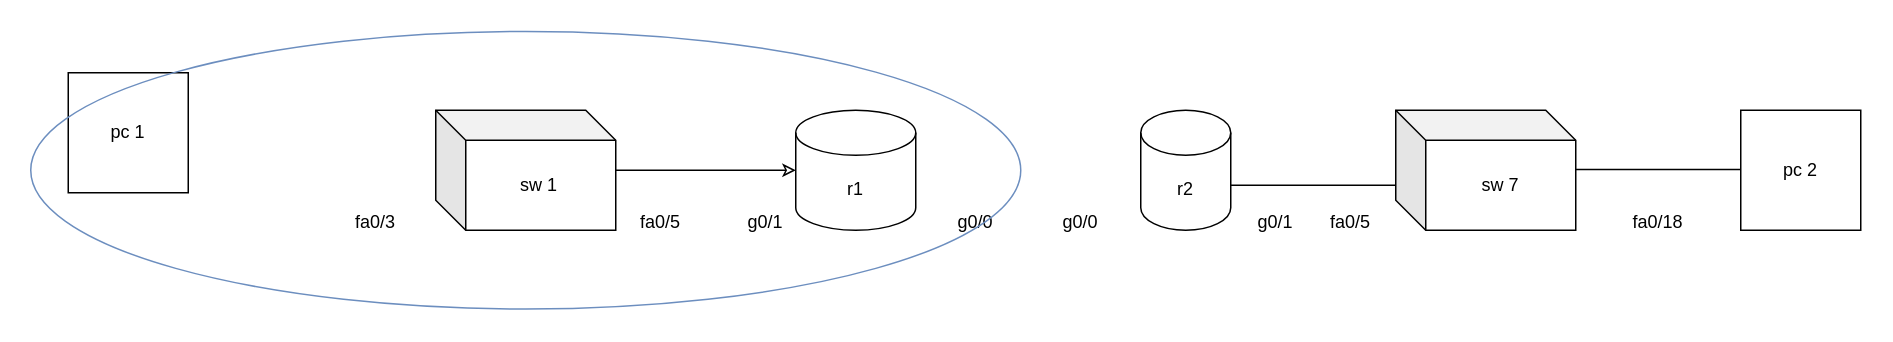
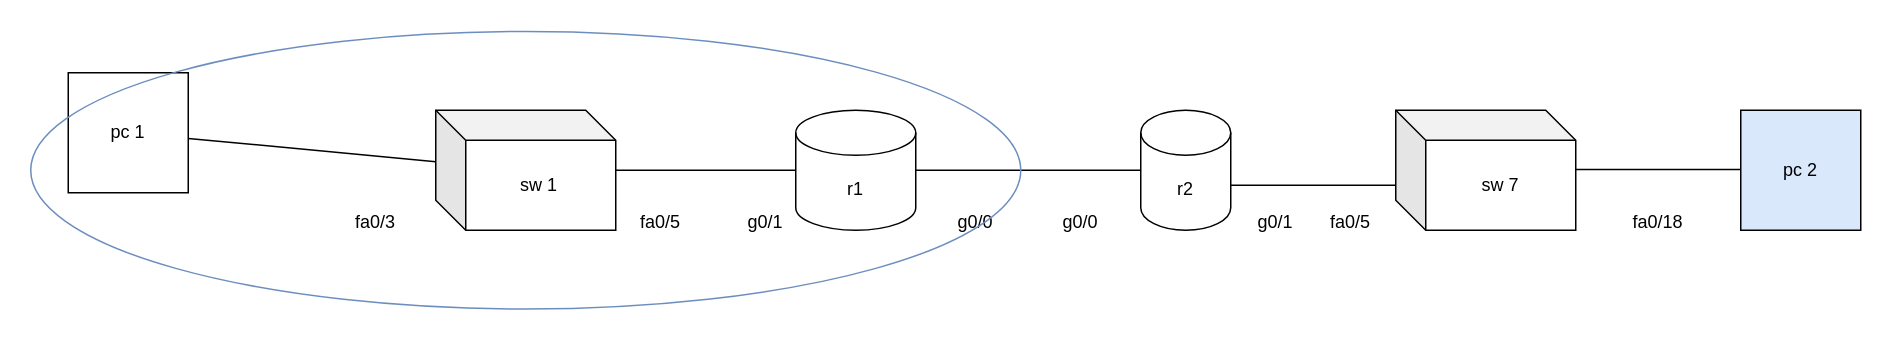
+ <mxCell id="6" style="edgeStyle=none;html=1;endArrow=none;endFill=0;" edge="1" parent="1" source="7" target="3"><mxGeometry relative="1" as="geometry" /></mxCell>
- <mxCell id="9" style="edgeStyle=none;html=1;entryX=0;entryY=0.5;entryDx=0;entryDy=0;entryPerimeter=0;endArrow=classic;endFill=0;" edge="1" parent="1" source="3" target="2"><mxGeometry relative="1" as="geometry" /></mxCell>
+ <mxCell id="9" style="edgeStyle=none;html=1;entryX=0;entryY=0.5;entryDx=0;entryDy=0;entryPerimeter=0;endArrow=none;endFill=0;" edge="1" parent="1" source="3" target="2"><mxGeometry relative="1" as="geometry" /></mxCell>
+ <mxCell id="10" value="" style="endArrow=none;html=1;exitX=1;exitY=0.5;exitDx=0;exitDy=0;exitPerimeter=0;entryX=0;entryY=0.5;entryDx=0;entryDy=0;entryPerimeter=0;" edge="1" parent="1" source="2" target="4"><mxGeometry width="50" height="50" relative="1" as="geometry"><mxPoint x="680" y="413" as="sourcePoint" /><mxPoint x="730" y="363" as="targetPoint" /></mxGeometry></mxCell>
- <mxCell id="8" value="pc 2" style="whiteSpace=wrap;html=1;aspect=fixed;" vertex="1" parent="1"><mxGeometry x="1160" y="73" width="80" height="80" as="geometry" /></mxCell>
+ <mxCell id="8" value="pc 2" style="whiteSpace=wrap;html=1;aspect=fixed;fillColor=#dae8fc;" vertex="1" parent="1"><mxGeometry x="1160" y="73" width="80" height="80" as="geometry" /></mxCell>
